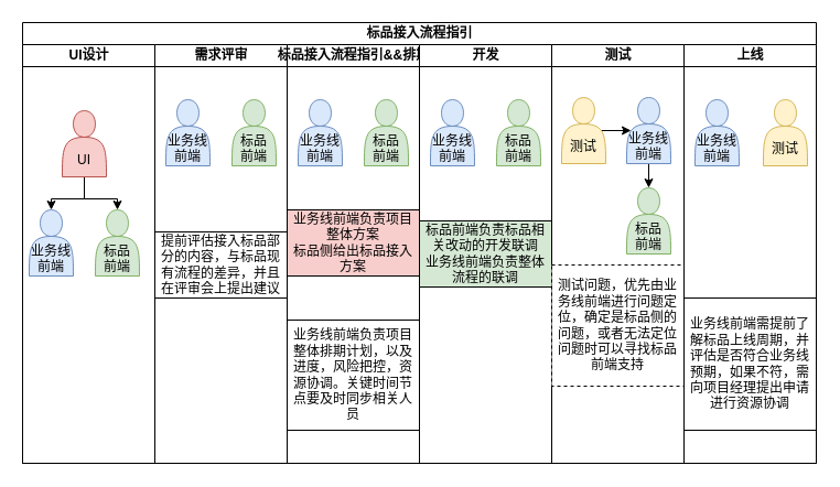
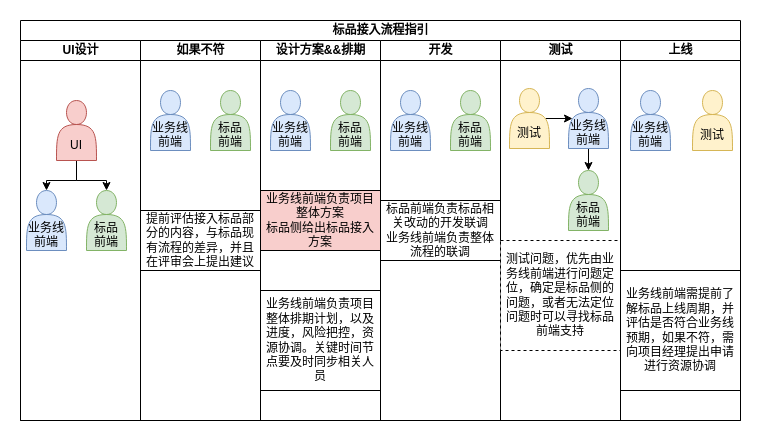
- <mxCell id="9" value="需求评审" style="swimlane;startSize=20;html=1;" vertex="1" parent="2"><mxGeometry x="120" y="20" width="120" height="380" as="geometry"><mxRectangle x="120" y="20" width="40" height="460" as="alternateBounds" /></mxGeometry></mxCell>
+ <mxCell id="9" value="如果不符" style="swimlane;startSize=20;html=1;" vertex="1" parent="2"><mxGeometry x="120" y="20" width="120" height="380" as="geometry"><mxRectangle x="120" y="20" width="40" height="460" as="alternateBounds" /></mxGeometry></mxCell>
- <mxCell id="13" value="标品接入流程指引&amp;amp;&amp;amp;排期" style="swimlane;startSize=20;html=1;" vertex="1" parent="2"><mxGeometry x="240" y="20" width="120" height="380" as="geometry"><mxRectangle x="240" y="20" width="40" height="460" as="alternateBounds" /></mxGeometry></mxCell>
+ <mxCell id="13" value="设计方案&amp;amp;&amp;amp;排期" style="swimlane;startSize=20;html=1;" vertex="1" parent="2"><mxGeometry x="240" y="20" width="120" height="380" as="geometry"><mxRectangle x="240" y="20" width="40" height="460" as="alternateBounds" /></mxGeometry></mxCell>
- <mxCell id="21" value="标品前端负责标品相关改动的开发联调&lt;br&gt;业务线前端负责整体流程的联调" style="whiteSpace=wrap;html=1;fillColor=#d5e8d4;" vertex="1" parent="18"><mxGeometry x="-4.547e-13" y="160" width="120" height="60" as="geometry" /></mxCell>
+ <mxCell id="21" value="标品前端负责标品相关改动的开发联调&lt;br&gt;业务线前端负责整体流程的联调" style="whiteSpace=wrap;html=1;" vertex="1" parent="18"><mxGeometry x="-4.547e-13" y="160" width="120" height="60" as="geometry" /></mxCell>
